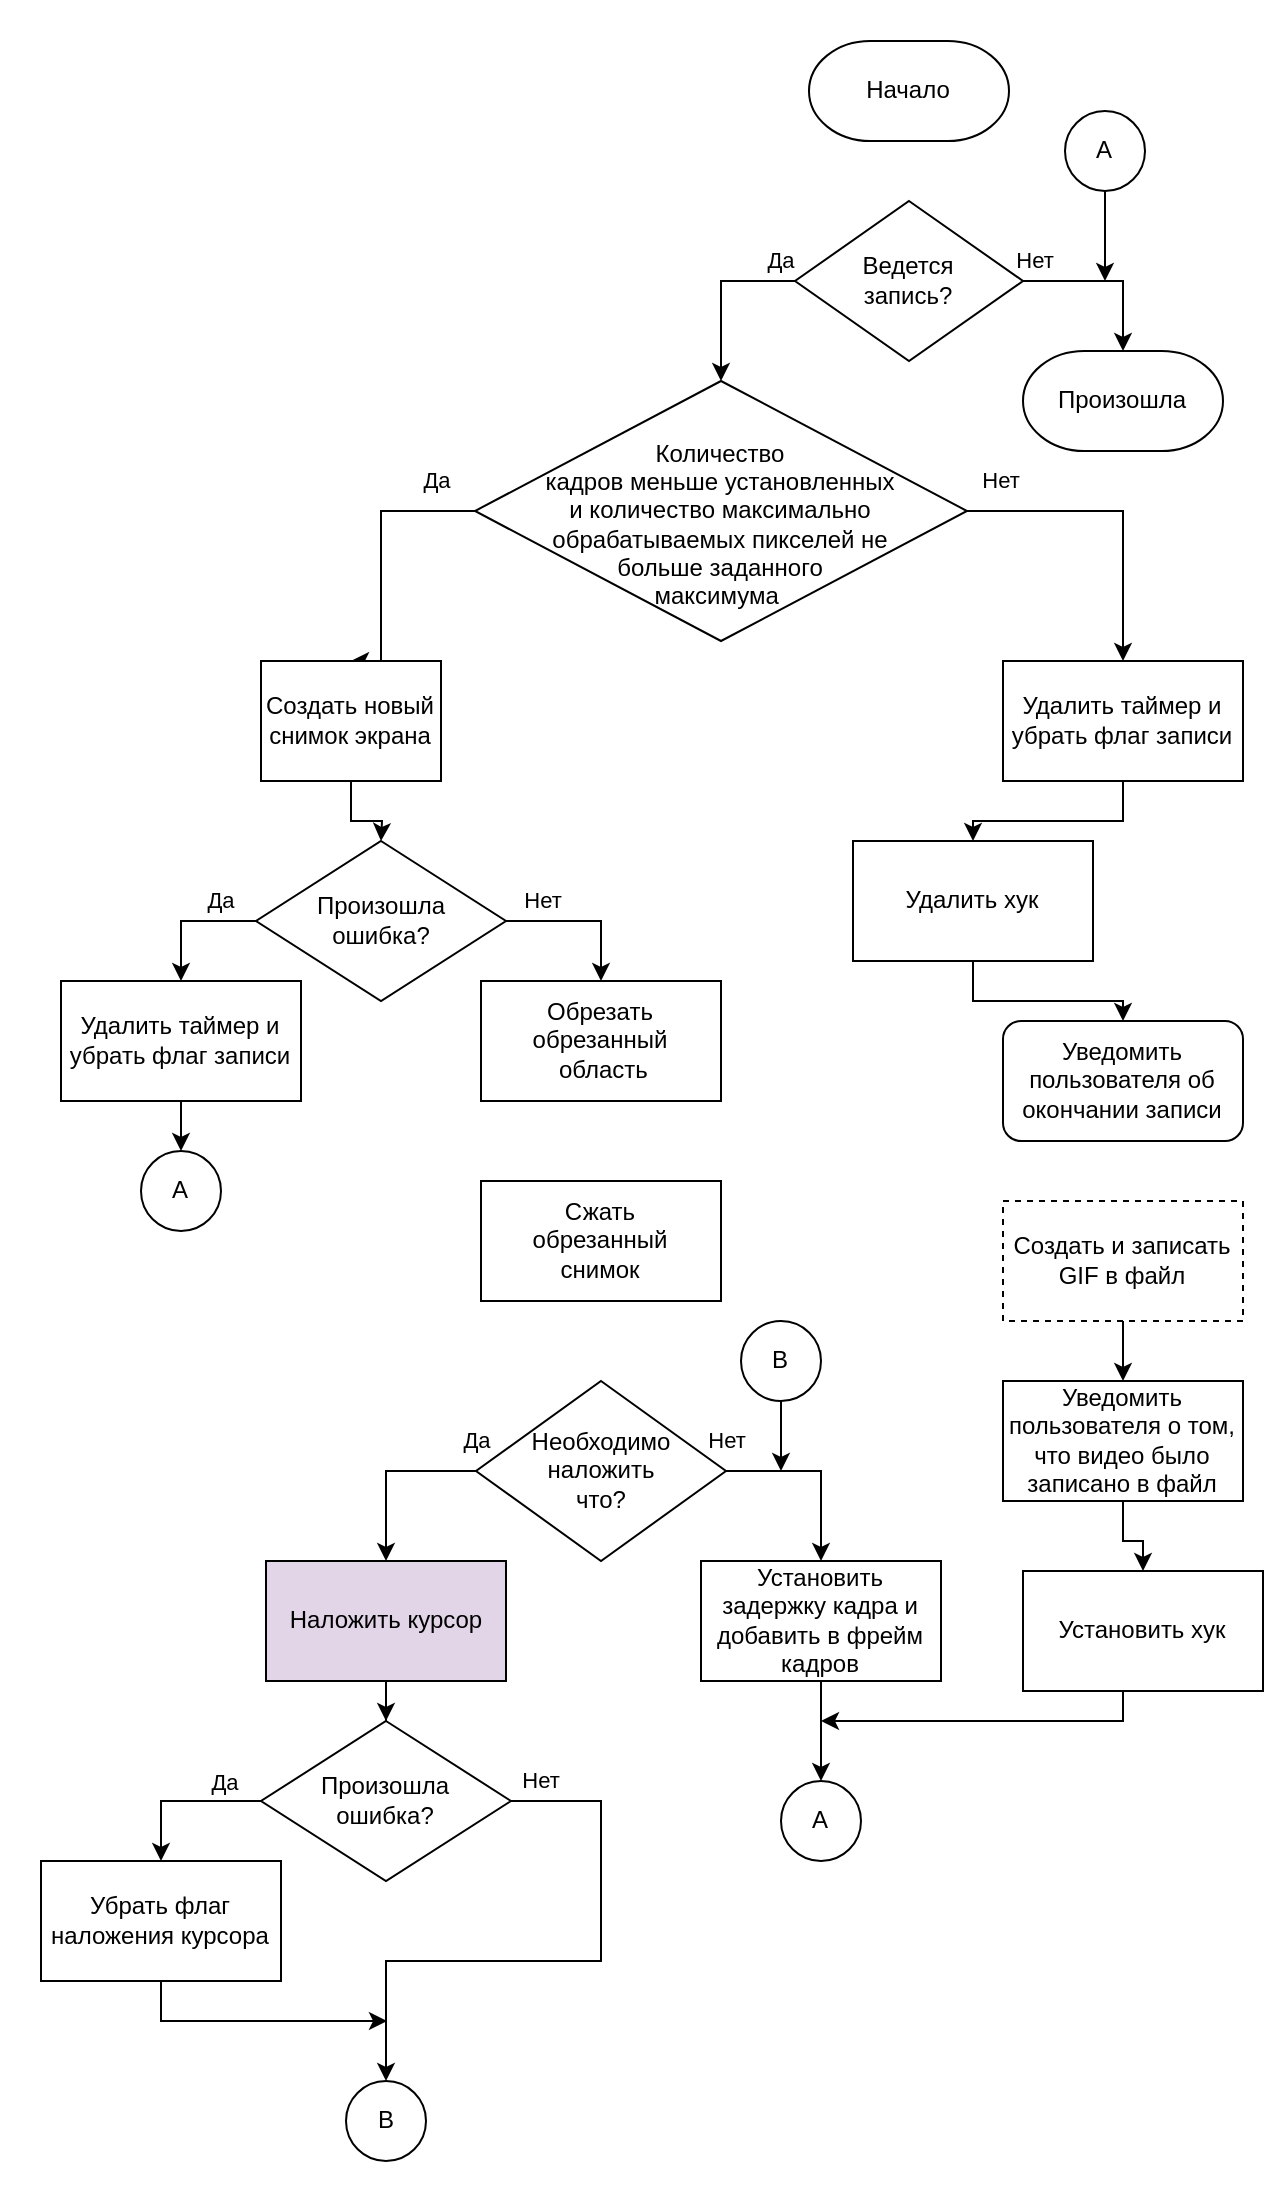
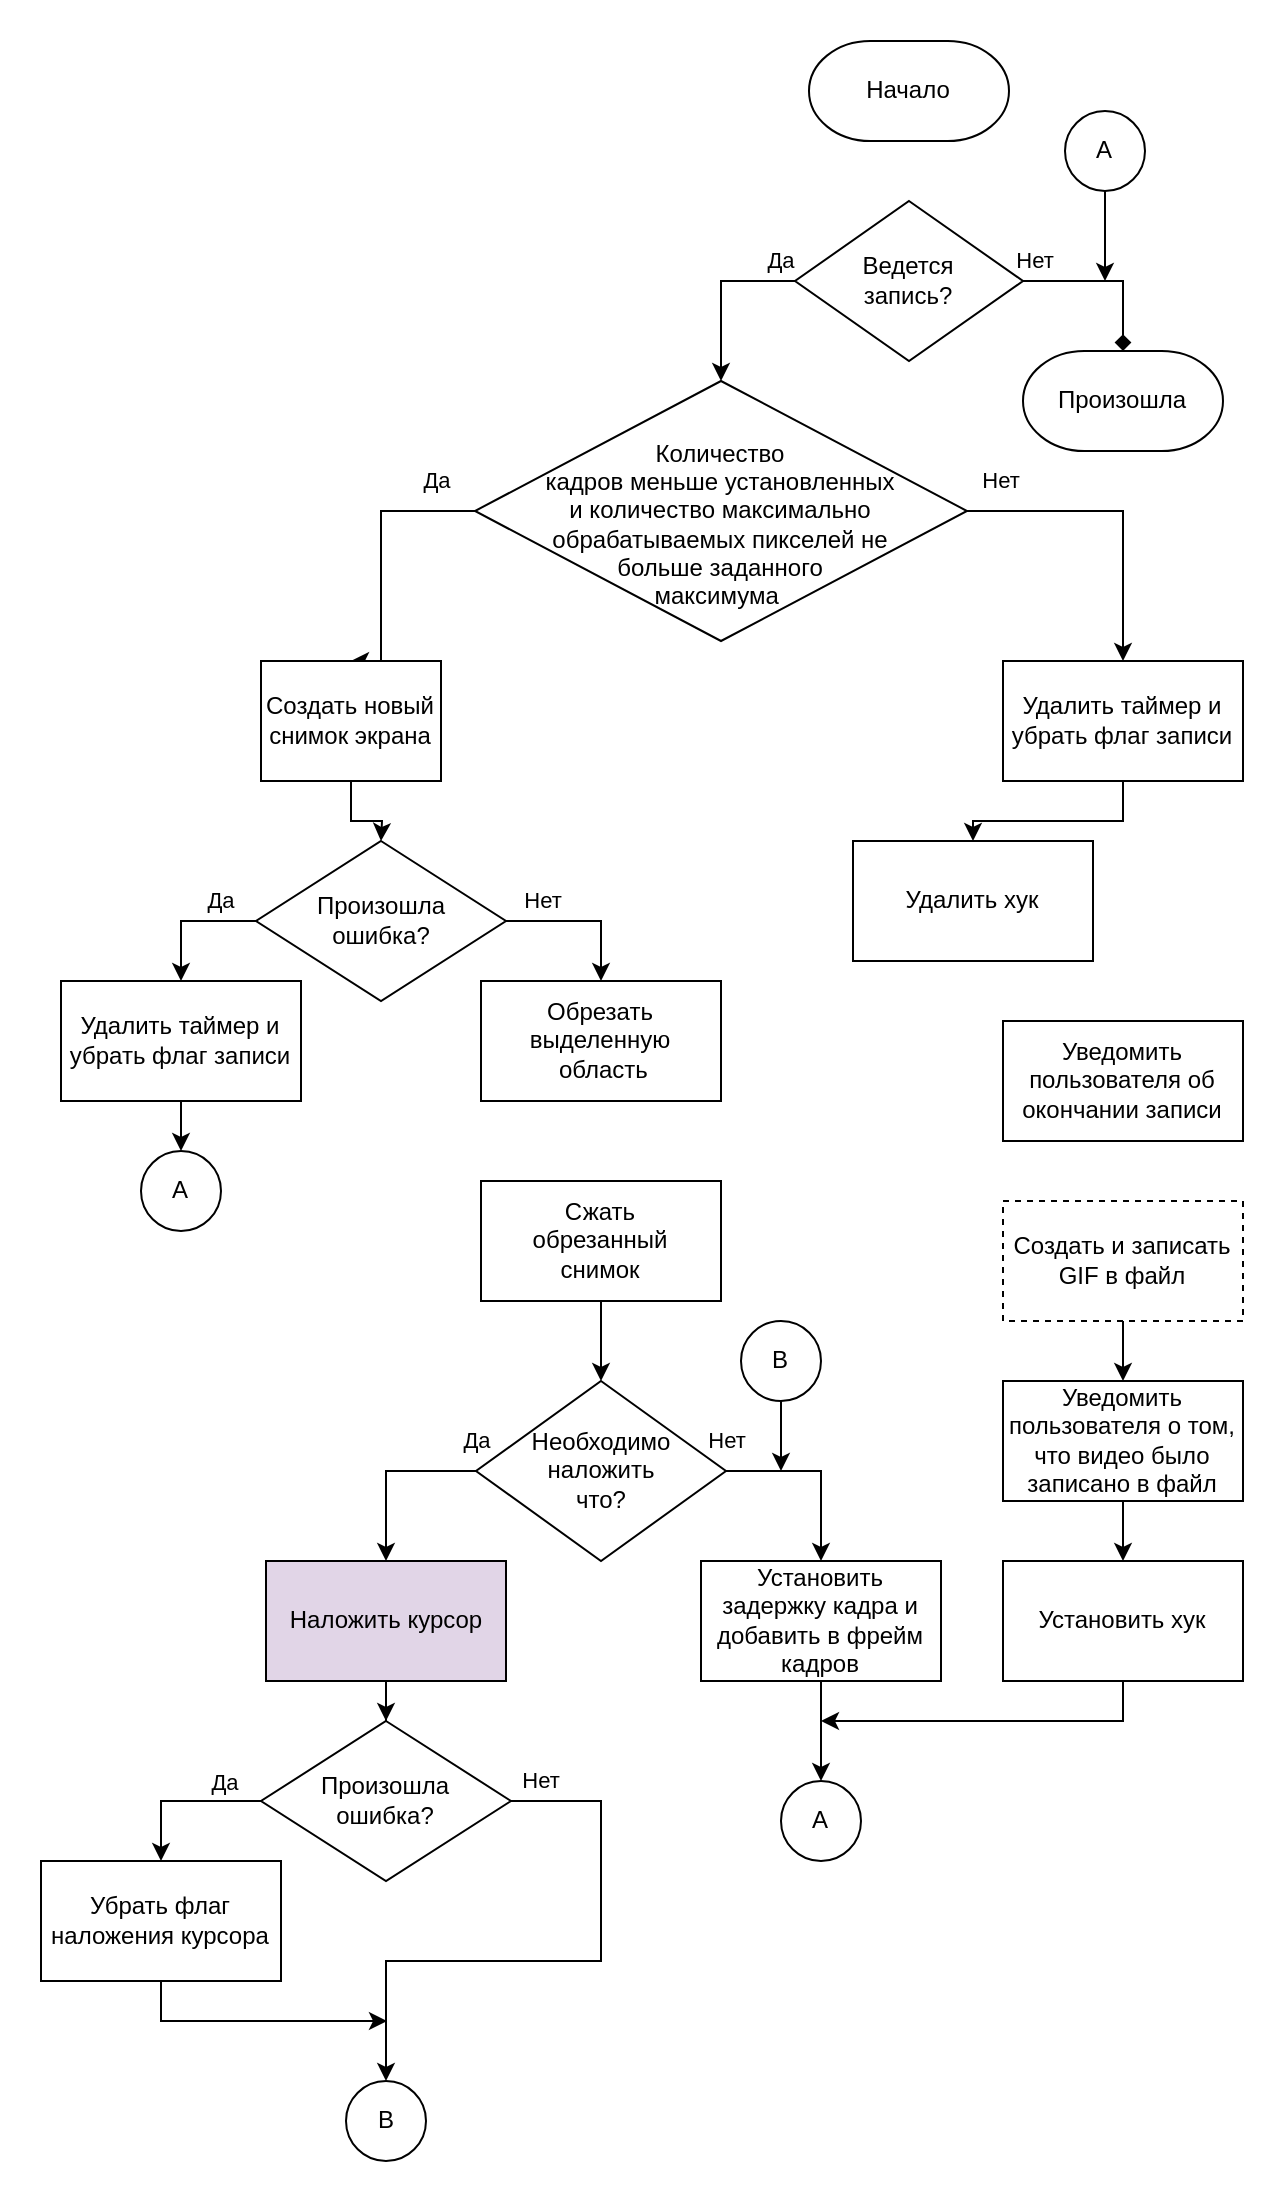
- <mxCell id="4" value="Нет" style="edgeStyle=orthogonalEdgeStyle;rounded=0;orthogonalLoop=1;jettySize=auto;html=1;entryX=0.5;entryY=0;entryDx=0;entryDy=0;entryPerimeter=0;" edge="1" parent="1" source="5" target="36"><mxGeometry x="-0.861" y="10" relative="1" as="geometry"><Array as="points"><mxPoint x="561" y="140" /></Array><mxPoint as="offset" /></mxGeometry></mxCell>
+ <mxCell id="4" value="Нет" style="edgeStyle=orthogonalEdgeStyle;rounded=0;orthogonalLoop=1;jettySize=auto;html=1;entryX=0.5;entryY=0;entryDx=0;entryDy=0;entryPerimeter=0;endArrow=diamond;" edge="1" parent="1" source="5" target="36"><mxGeometry x="-0.861" y="10" relative="1" as="geometry"><Array as="points"><mxPoint x="561" y="140" /></Array><mxPoint as="offset" /></mxGeometry></mxCell>
- <mxCell id="42" value="" style="edgeStyle=orthogonalEdgeStyle;rounded=0;orthogonalLoop=1;jettySize=auto;html=1;" edge="1" parent="1" source="43" target="44"><mxGeometry relative="1" as="geometry" /></mxCell>
- <mxCell id="14" value="Обрезать обрезанный&lt;br&gt;&amp;nbsp;область" style="rounded=0;whiteSpace=wrap;html=1;strokeWidth=1;" vertex="1" parent="1"><mxGeometry x="240" y="490" width="120" height="60" as="geometry" /></mxCell>
+ <mxCell id="14" value="Обрезать выделенную&lt;br&gt;&amp;nbsp;область" style="rounded=0;whiteSpace=wrap;html=1;strokeWidth=1;" vertex="1" parent="1"><mxGeometry x="240" y="490" width="120" height="60" as="geometry" /></mxCell>
- <mxCell id="44" value="Уведомить пользователя об окончании записи" style="whiteSpace=wrap;html=1;strokeWidth=1;rounded=1;" vertex="1" parent="1"><mxGeometry x="501" y="510" width="120" height="60" as="geometry" /></mxCell>
+ <mxCell id="44" value="Уведомить пользователя об окончании записи" style="rounded=0;whiteSpace=wrap;html=1;strokeWidth=1;" vertex="1" parent="1"><mxGeometry x="501" y="510" width="120" height="60" as="geometry" /></mxCell>
+ <mxCell id="15" value="" style="edgeStyle=orthogonalEdgeStyle;rounded=0;orthogonalLoop=1;jettySize=auto;html=1;" edge="1" parent="1" source="16" target="19"><mxGeometry relative="1" as="geometry" /></mxCell>
- <mxCell id="50" value="Установить хук" style="rounded=0;whiteSpace=wrap;html=1;strokeWidth=1;" vertex="1" parent="1"><mxGeometry x="511" y="785" width="120" height="60" as="geometry" /></mxCell>
+ <mxCell id="50" value="Установить хук" style="rounded=0;whiteSpace=wrap;html=1;strokeWidth=1;" vertex="1" parent="1"><mxGeometry x="501" y="780" width="120" height="60" as="geometry" /></mxCell>
